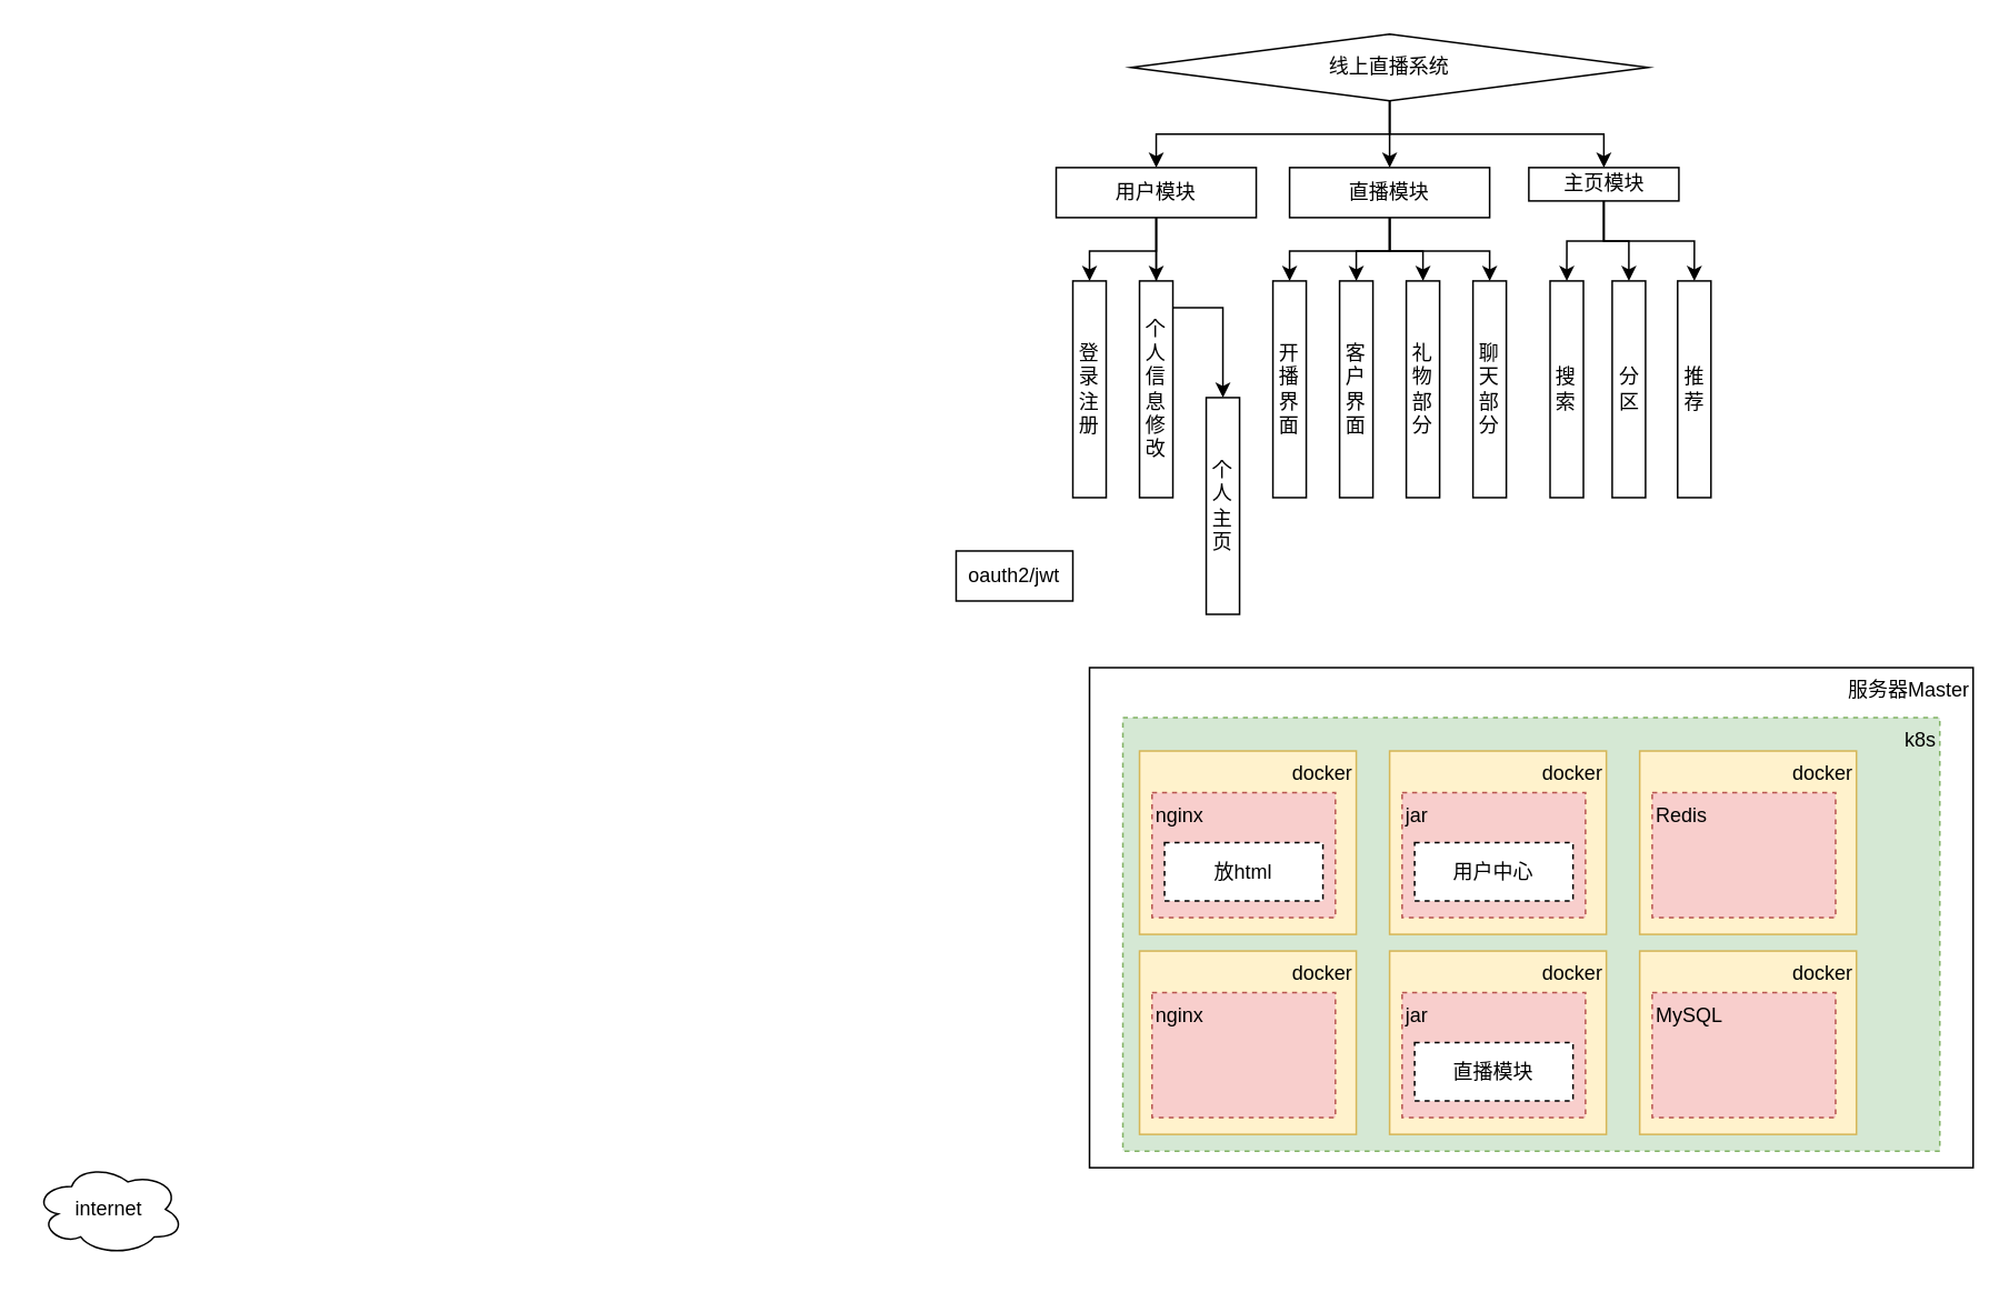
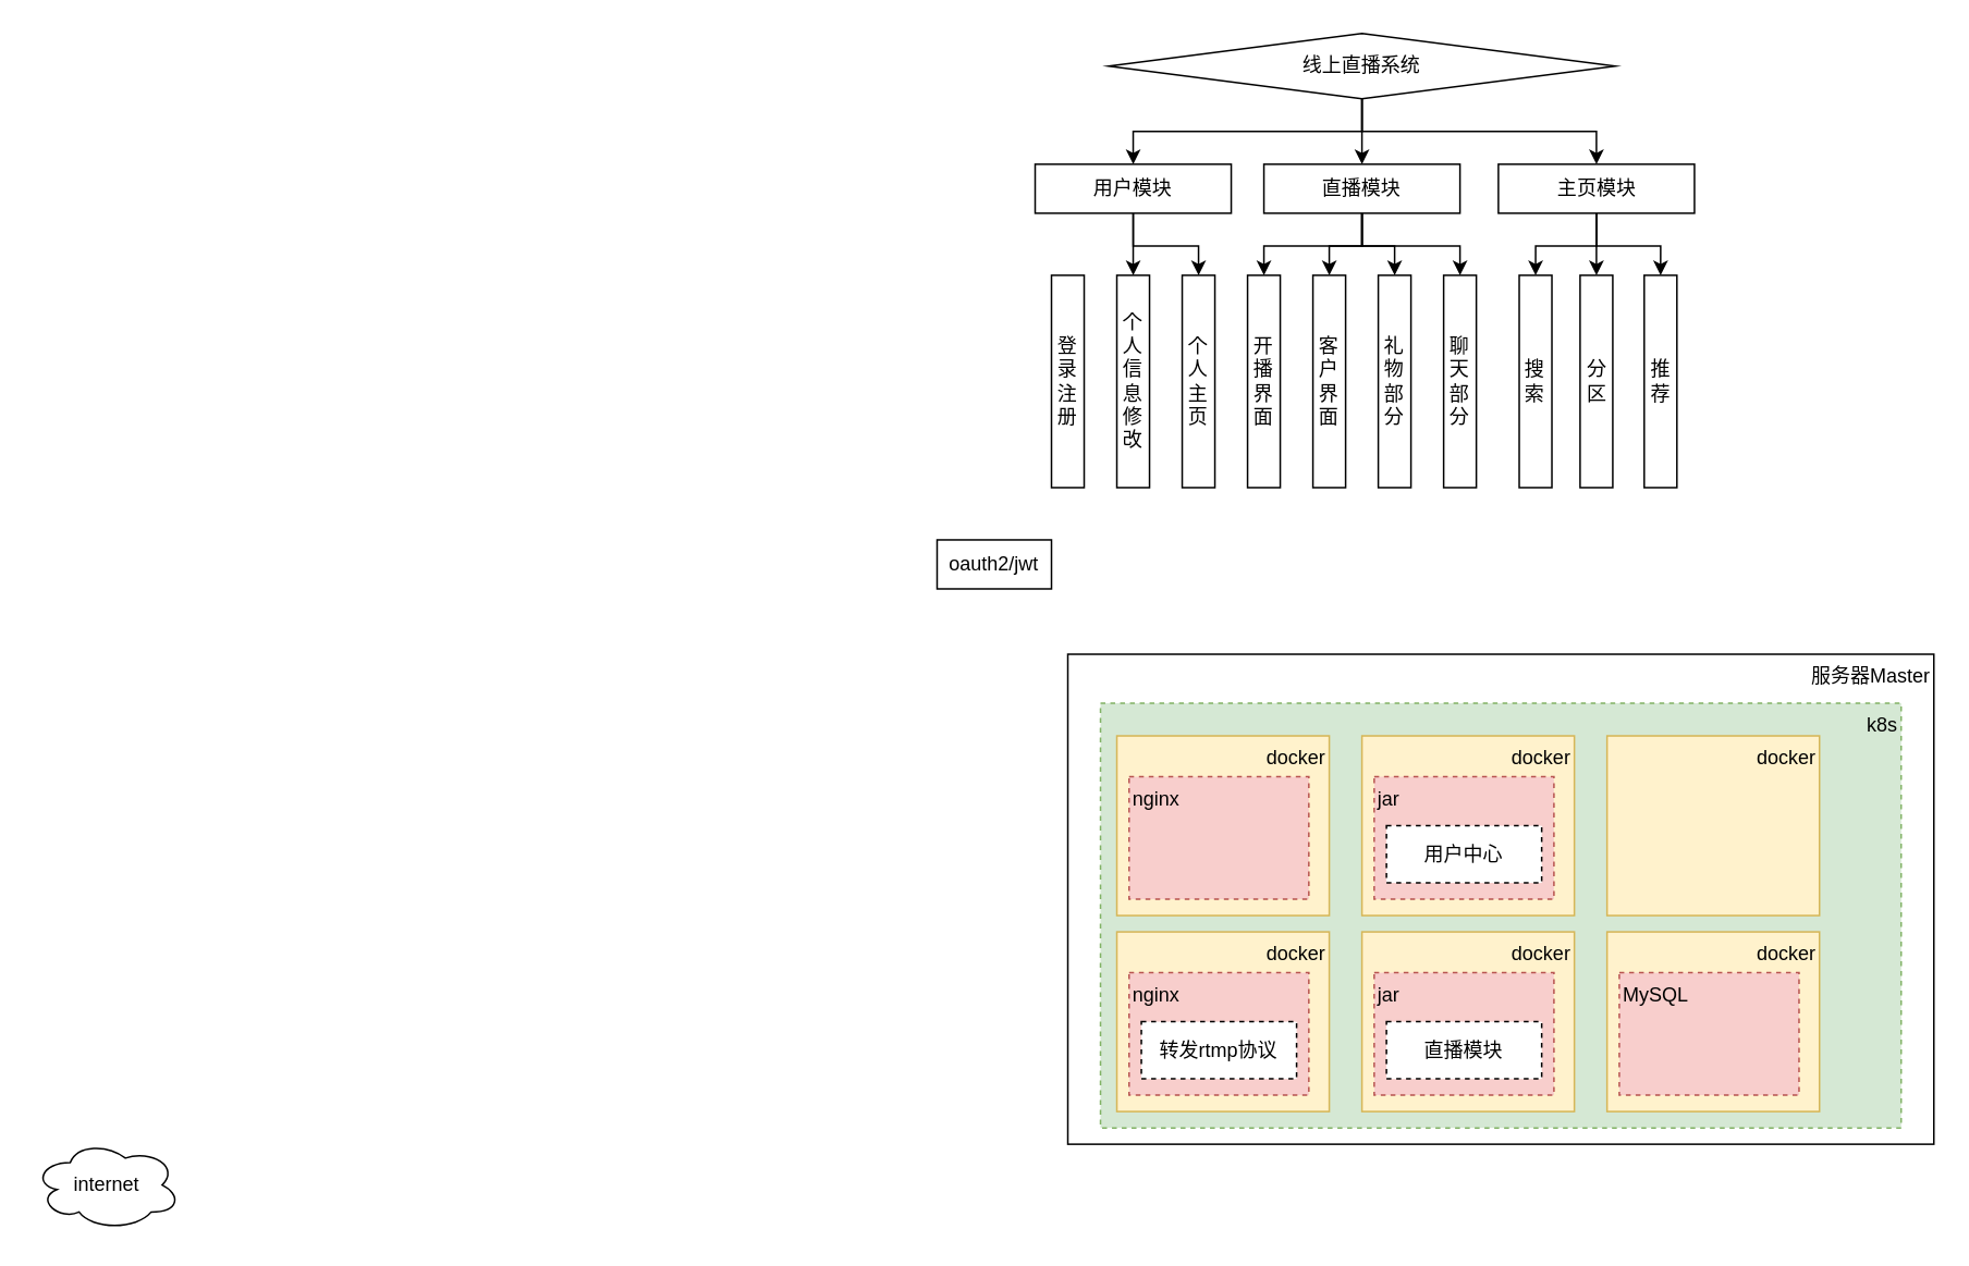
- <mxCell id="19" value="主页模块" style="rounded=0;whiteSpace=wrap;html=1;" parent="1" vertex="1"><mxGeometry x="916.5" y="100" width="90" height="20" as="geometry" /></mxCell>
+ <mxCell id="19" value="主页模块" style="rounded=0;whiteSpace=wrap;html=1;" parent="1" vertex="1"><mxGeometry x="916.5" y="100" width="120" height="30" as="geometry" /></mxCell>
- <mxCell id="7" style="edgeStyle=orthogonalEdgeStyle;rounded=0;orthogonalLoop=1;jettySize=auto;html=1;entryX=0.5;entryY=0;entryDx=0;entryDy=0;" parent="1" source="10" target="20" edge="1"><mxGeometry relative="1" as="geometry" /></mxCell>
- <mxCell id="30" value="个人主页" style="rounded=0;whiteSpace=wrap;html=1;" parent="1" vertex="1"><mxGeometry x="723" y="238" width="20" height="130" as="geometry" /></mxCell>
+ <mxCell id="30" value="个人主页" style="rounded=0;whiteSpace=wrap;html=1;" parent="1" vertex="1"><mxGeometry x="723" y="168" width="20" height="130" as="geometry" /></mxCell>
- <mxCell id="46" value="Redis" style="rounded=0;whiteSpace=wrap;html=1;verticalAlign=top;align=left;fillColor=#f8cecc;strokeColor=#b85450;dashed=1;" parent="1" vertex="1"><mxGeometry x="990.5" y="475" width="110" height="75" as="geometry" /></mxCell>
- <mxCell id="38" value="放html" style="rounded=0;whiteSpace=wrap;html=1;dashed=1;" parent="1" vertex="1"><mxGeometry x="698" y="505" width="95" height="35" as="geometry" /></mxCell>
+ <mxCell id="35" value="转发rtmp协议" style="rounded=0;whiteSpace=wrap;html=1;dashed=1;" parent="1" vertex="1"><mxGeometry x="698" y="625" width="95" height="35" as="geometry" /></mxCell>
